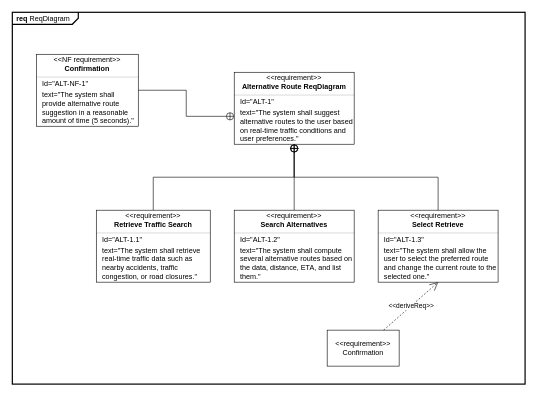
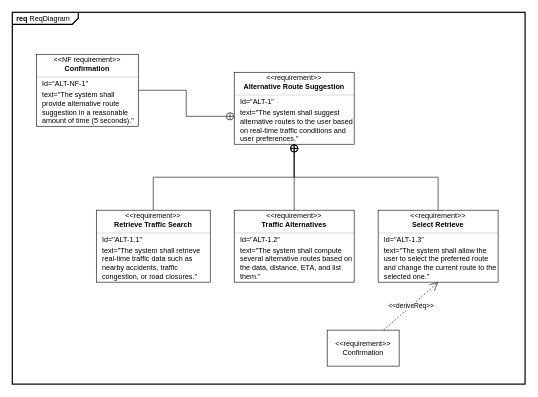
- <mxCell id="7" value="Alternative Route ReqDiagram" style="html=1;align=center;spacing=0;verticalAlign=middle;strokeColor=none;fillColor=none;whiteSpace=wrap;fontStyle=1" vertex="1" parent="5"><mxGeometry y="16" width="200" height="18" as="geometry" /></mxCell>
+ <mxCell id="7" value="Alternative Route Suggestion" style="html=1;align=center;spacing=0;verticalAlign=middle;strokeColor=none;fillColor=none;whiteSpace=wrap;fontStyle=1" vertex="1" parent="5"><mxGeometry y="16" width="200" height="18" as="geometry" /></mxCell>
- <mxCell id="13" value="Search Alternatives" style="html=1;align=center;spacing=0;verticalAlign=middle;strokeColor=none;fillColor=none;whiteSpace=wrap;fontStyle=1" vertex="1" parent="11"><mxGeometry y="16" width="200" height="18" as="geometry" /></mxCell>
+ <mxCell id="13" value="Traffic Alternatives" style="html=1;align=center;spacing=0;verticalAlign=middle;strokeColor=none;fillColor=none;whiteSpace=wrap;fontStyle=1" vertex="1" parent="11"><mxGeometry y="16" width="200" height="18" as="geometry" /></mxCell>
